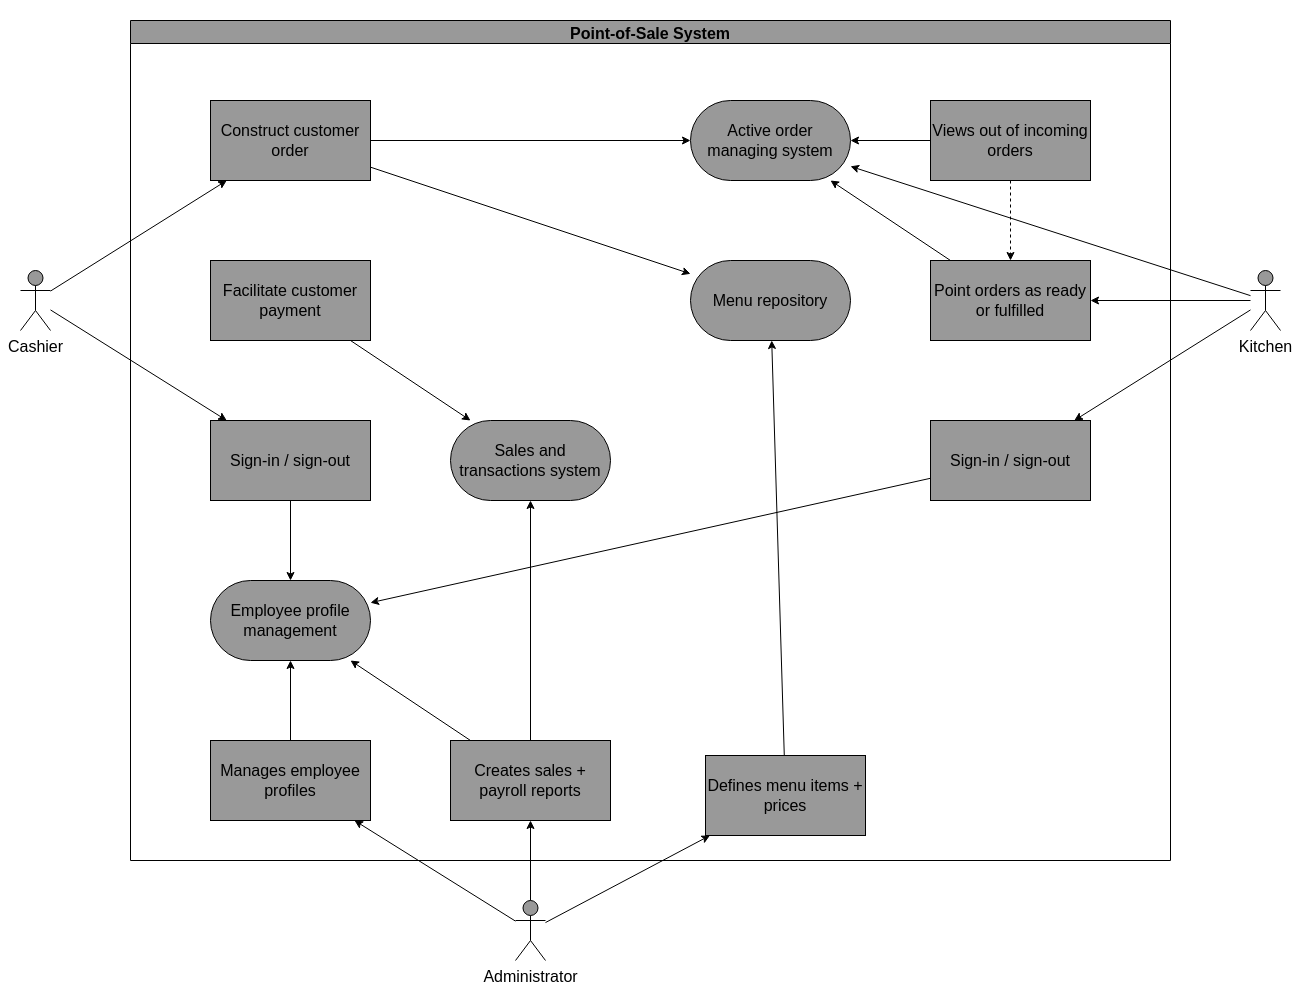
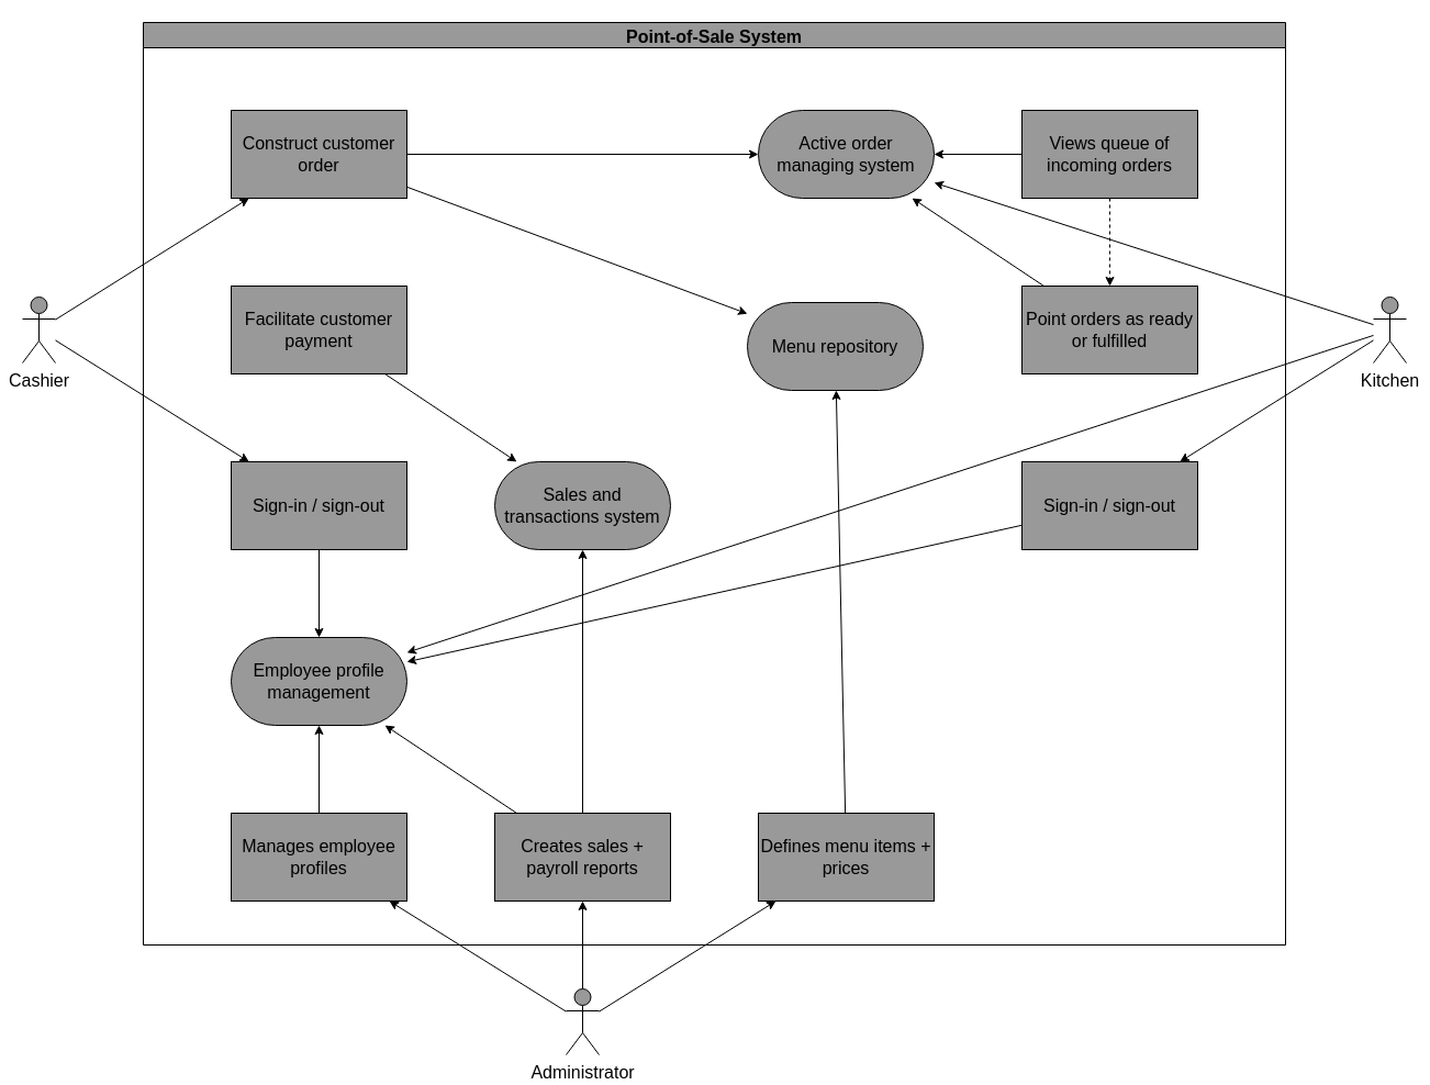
- <mxCell id="25" value="Views out of incoming orders" style="rounded=1;whiteSpace=wrap;html=1;fontSize=16;fillColor=#999999;arcSize=0;" parent="13" vertex="1"><mxGeometry x="800" y="80" width="160" height="80" as="geometry" /></mxCell>
+ <mxCell id="25" value="Views queue of incoming orders" style="rounded=1;whiteSpace=wrap;html=1;fontSize=16;fillColor=#999999;arcSize=0;" parent="13" vertex="1"><mxGeometry x="800" y="80" width="160" height="80" as="geometry" /></mxCell>
- <mxCell id="33" value="Menu repository" style="rounded=1;whiteSpace=wrap;html=1;fontSize=16;fillColor=#999999;arcSize=50;" parent="13" vertex="1"><mxGeometry x="560" y="240" width="160" height="80" as="geometry" /></mxCell>
+ <mxCell id="33" value="Menu repository" style="rounded=1;whiteSpace=wrap;html=1;fontSize=16;fillColor=#999999;arcSize=50;" parent="13" vertex="1"><mxGeometry x="550" y="255" width="160" height="80" as="geometry" /></mxCell>
- <mxCell id="10" style="edgeStyle=none;rounded=0;orthogonalLoop=1;jettySize=auto;html=1;fontSize=16;" parent="1" source="12" target="27" edge="1"><mxGeometry relative="1" as="geometry" /></mxCell>
+ <mxCell id="10" style="edgeStyle=none;rounded=0;orthogonalLoop=1;jettySize=auto;html=1;fontSize=16;" parent="1" source="12" target="36" edge="1"><mxGeometry relative="1" as="geometry" /></mxCell>
- <mxCell id="32" value="Defines menu items + prices" style="rounded=1;whiteSpace=wrap;html=1;fontSize=16;fillColor=#999999;arcSize=0;" parent="13" vertex="1"><mxGeometry x="575" y="735" width="160" height="80" as="geometry" /></mxCell>
+ <mxCell id="32" value="Defines menu items + prices" style="rounded=1;whiteSpace=wrap;html=1;fontSize=16;fillColor=#999999;arcSize=0;" parent="13" vertex="1"><mxGeometry x="560" y="720" width="160" height="80" as="geometry" /></mxCell>
